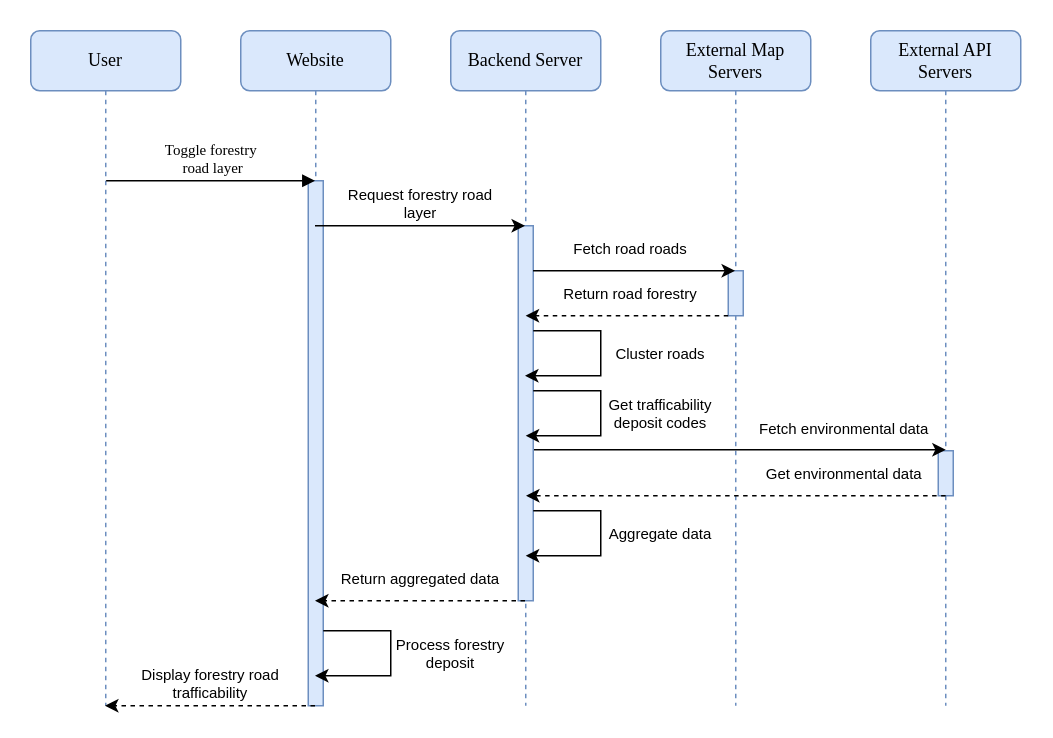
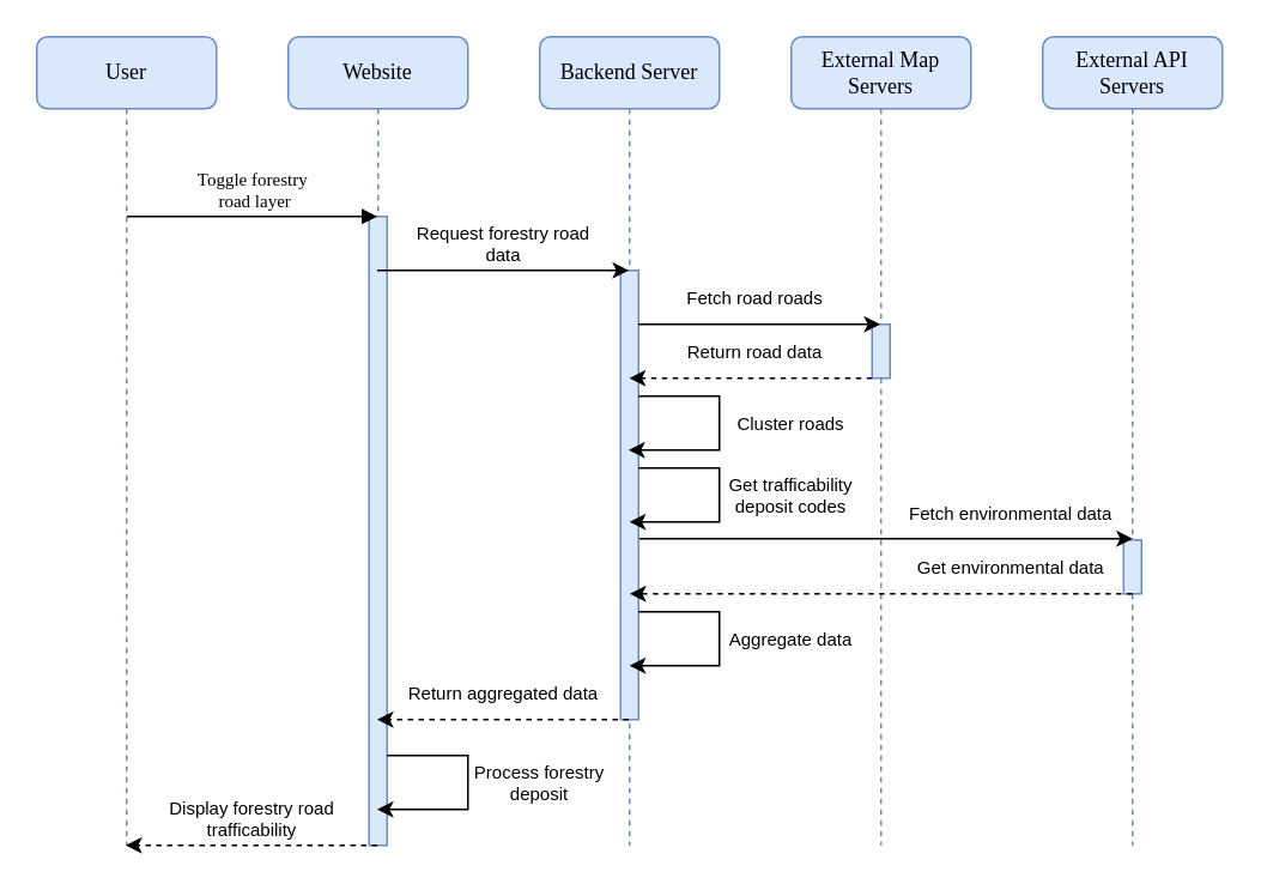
- <mxCell id="16" value="&lt;font&gt;Request forestry road layer&lt;/font&gt;" style="text;html=1;align=center;verticalAlign=middle;whiteSpace=wrap;rounded=0;fontSize=10;" parent="1" vertex="1"><mxGeometry x="230" y="120" width="100" height="30" as="geometry" /></mxCell>
+ <mxCell id="16" value="&lt;font&gt;Request forestry road data&lt;/font&gt;" style="text;html=1;align=center;verticalAlign=middle;whiteSpace=wrap;rounded=0;fontSize=10;" parent="1" vertex="1"><mxGeometry x="230" y="120" width="100" height="30" as="geometry" /></mxCell>
- <mxCell id="17" value="&lt;span&gt;Return road forestry&lt;/span&gt;" style="text;html=1;align=center;verticalAlign=middle;whiteSpace=wrap;rounded=0;fontSize=10;" parent="1" vertex="1"><mxGeometry x="360" y="180" width="120" height="30" as="geometry" /></mxCell>
+ <mxCell id="17" value="&lt;span&gt;Return road data&lt;/span&gt;" style="text;html=1;align=center;verticalAlign=middle;whiteSpace=wrap;rounded=0;fontSize=10;" parent="1" vertex="1"><mxGeometry x="360" y="180" width="120" height="30" as="geometry" /></mxCell>
